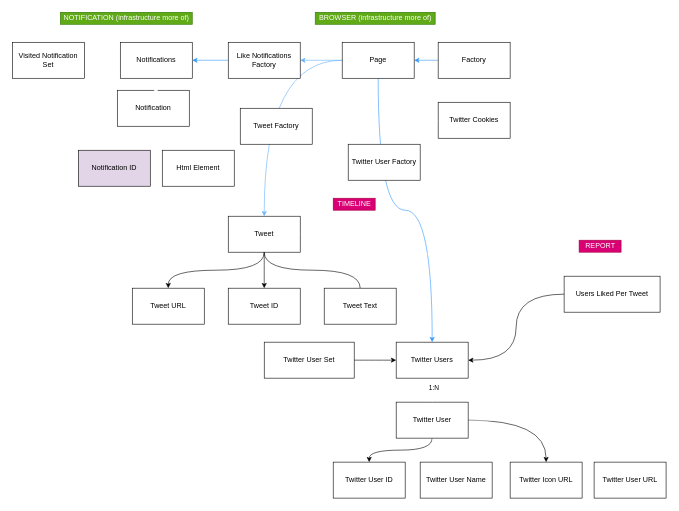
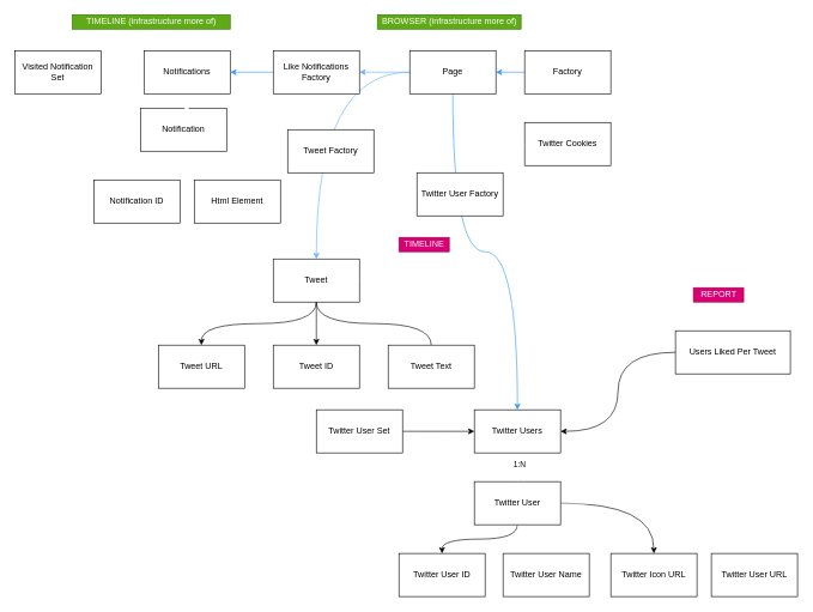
- <mxCell id="37" value="NOTIFICATION (infrastructure more of)" style="text;html=1;align=center;verticalAlign=middle;resizable=0;points=[];autosize=1;fillColor=#60a917;strokeColor=#2D7600;fontColor=#ffffff;" parent="1" vertex="1"><mxGeometry x="100" y="20" width="220" height="20" as="geometry" /></mxCell>
+ <mxCell id="37" value="TIMELINE (infrastructure more of)" style="text;html=1;align=center;verticalAlign=middle;resizable=0;points=[];autosize=1;fillColor=#60a917;strokeColor=#2D7600;fontColor=#ffffff;" parent="1" vertex="1"><mxGeometry x="100" y="20" width="220" height="20" as="geometry" /></mxCell>
- <mxCell id="43" value="Notification ID" style="rounded=0;whiteSpace=wrap;html=1;fillColor=#e1d5e7;" parent="1" vertex="1"><mxGeometry y="250" width="120" height="60" as="geometry" x="130" /></mxCell>
+ <mxCell id="43" value="Notification ID" style="rounded=0;whiteSpace=wrap;html=1;" parent="1" vertex="1"><mxGeometry y="250" width="120" height="60" as="geometry" x="130" /></mxCell>
- <mxCell id="25" value="Twitter User Set" style="rounded=0;whiteSpace=wrap;html=1;" parent="1" vertex="1"><mxGeometry x="440" y="570" width="150" height="60" as="geometry" /></mxCell>
+ <mxCell id="25" value="Twitter User Set" style="rounded=0;whiteSpace=wrap;html=1;" parent="1" vertex="1"><mxGeometry x="440" y="570" width="120" height="60" as="geometry" /></mxCell>
